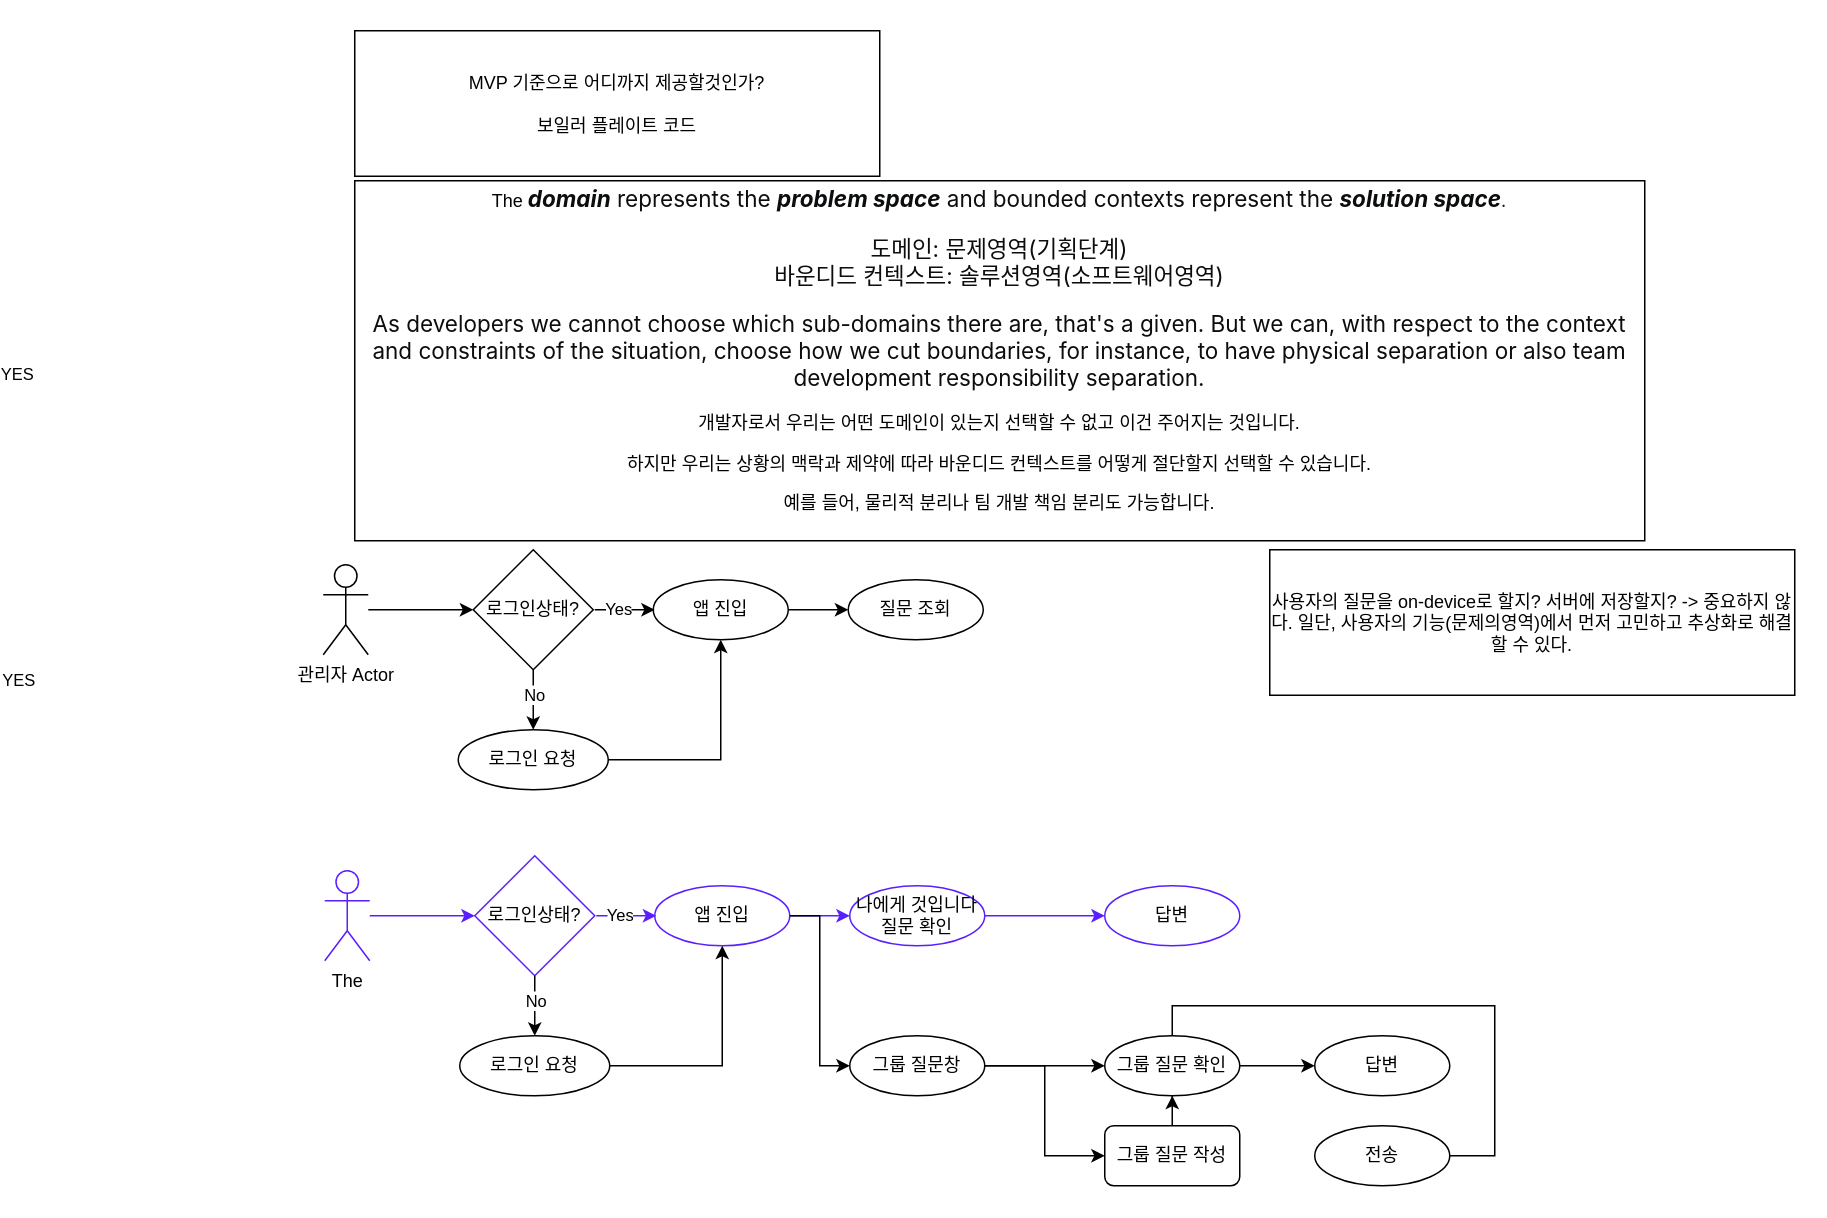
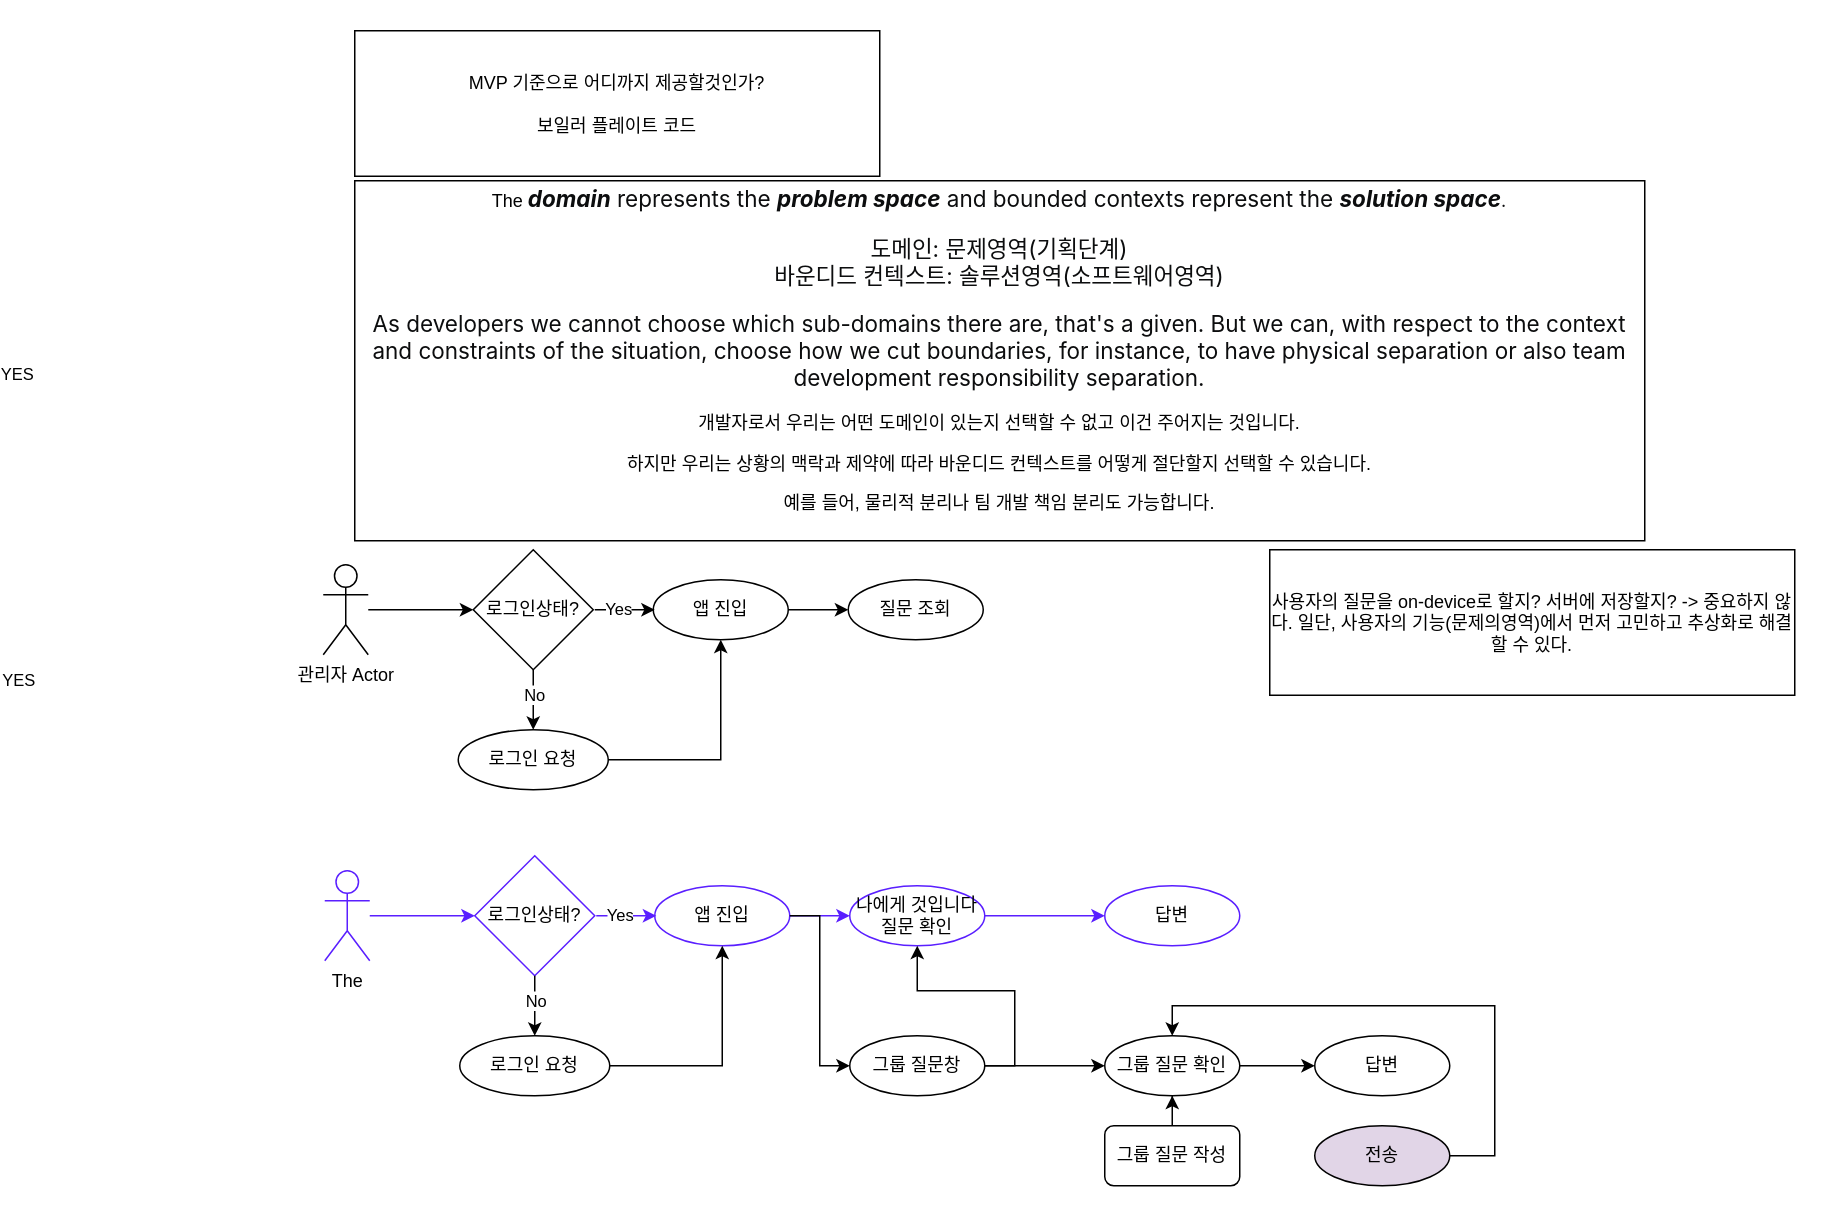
- <mxCell id="26" style="edgeStyle=orthogonalEdgeStyle;rounded=0;orthogonalLoop=1;jettySize=auto;html=1;entryX=0.5;entryY=0;entryDx=0;entryDy=0;endArrow=none;" parent="1" source="27" target="22" edge="1"><mxGeometry relative="1" as="geometry"><Array as="points"><mxPoint x="801" y="770" /><mxPoint x="801" y="670" /><mxPoint x="586" y="670" /></Array></mxGeometry></mxCell>
+ <mxCell id="26" style="edgeStyle=orthogonalEdgeStyle;rounded=0;orthogonalLoop=1;jettySize=auto;html=1;entryX=0.5;entryY=0;entryDx=0;entryDy=0;" parent="1" source="27" target="22" edge="1"><mxGeometry relative="1" as="geometry"><Array as="points"><mxPoint x="801" y="770" /><mxPoint x="801" y="670" /><mxPoint x="586" y="670" /></Array></mxGeometry></mxCell>
- <mxCell id="25" value="" style="edgeStyle=orthogonalEdgeStyle;rounded=0;orthogonalLoop=1;jettySize=auto;html=1;exitX=1;exitY=0.5;exitDx=0;exitDy=0;entryX=0;entryY=0.5;entryDx=0;entryDy=0;" parent="1" source="20" target="24" edge="1"><mxGeometry relative="1" as="geometry"><mxPoint x="471" y="720" as="sourcePoint" /><mxPoint x="551" y="720" as="targetPoint" /></mxGeometry></mxCell>
+ <mxCell id="25" value="" style="edgeStyle=orthogonalEdgeStyle;rounded=0;orthogonalLoop=1;jettySize=auto;html=1;exitX=1;exitY=0.5;exitDx=0;exitDy=0;" parent="1" source="20" target="16" edge="1"><mxGeometry relative="1" as="geometry"><mxPoint x="471" y="720" as="sourcePoint" /><mxPoint x="551" y="720" as="targetPoint" /></mxGeometry></mxCell>
- <mxCell id="27" value="전송" style="ellipse;whiteSpace=wrap;html=1;" parent="1" vertex="1"><mxGeometry x="681" y="750" width="90" height="40" as="geometry" /></mxCell>
+ <mxCell id="27" value="전송" style="ellipse;whiteSpace=wrap;html=1;fillColor=#e1d5e7;" parent="1" vertex="1"><mxGeometry x="681" y="750" width="90" height="40" as="geometry" /></mxCell>
